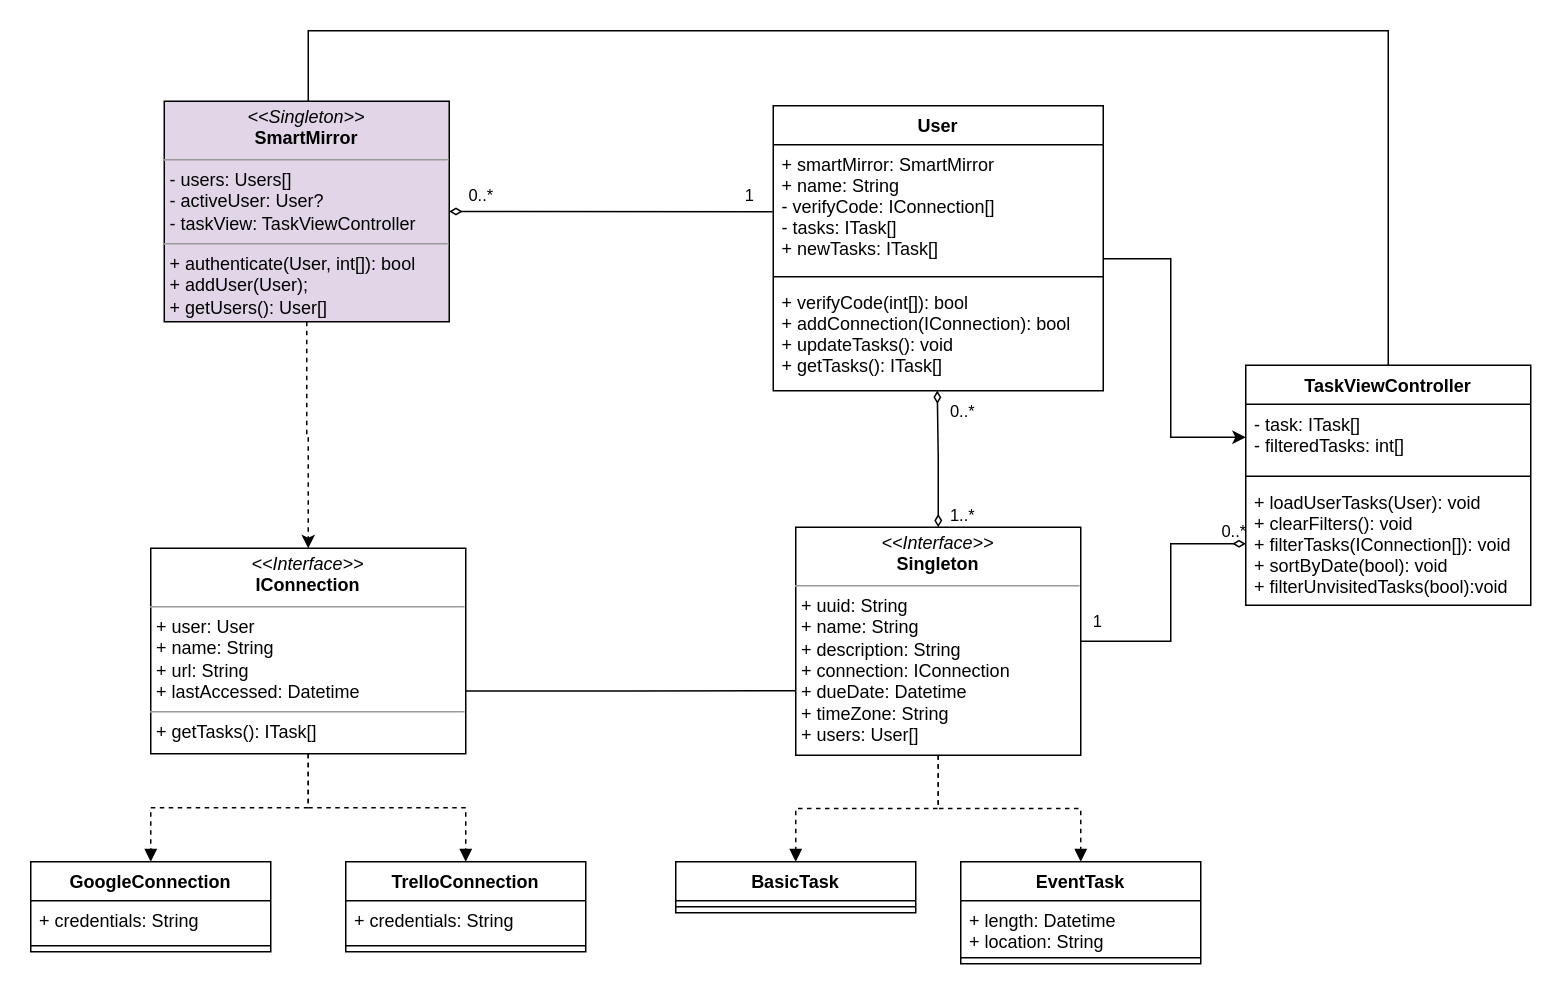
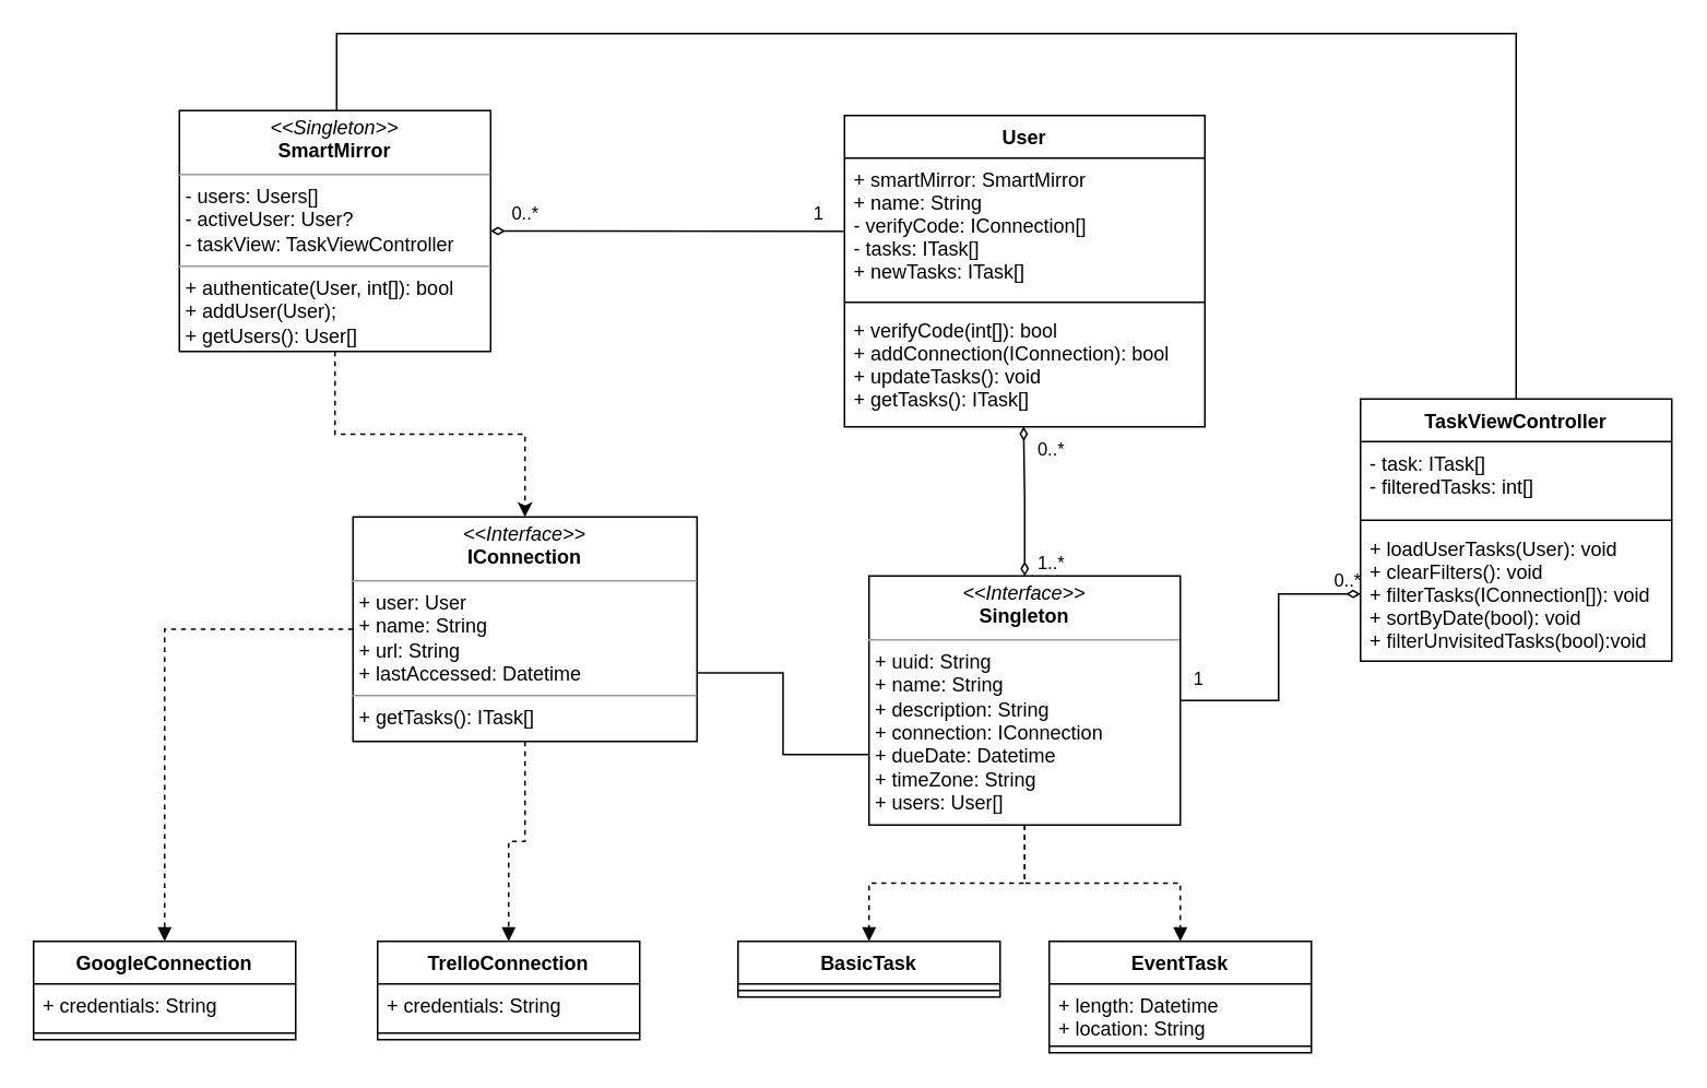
- <mxCell id="29" value="&lt;p style=&quot;margin: 0px ; margin-top: 4px ; text-align: center&quot;&gt;&lt;i&gt;&amp;lt;&amp;lt;Singleton&amp;gt;&amp;gt;&lt;/i&gt;&lt;br&gt;&lt;b&gt;SmartMirror&lt;/b&gt;&lt;/p&gt;&lt;hr size=&quot;1&quot;&gt;&lt;p style=&quot;margin: 0px ; margin-left: 4px&quot;&gt;- users: Users[]&lt;br&gt;&lt;/p&gt;&lt;p style=&quot;margin: 0px ; margin-left: 4px&quot;&gt;- activeUser: User?&lt;/p&gt;&lt;p style=&quot;margin: 0px ; margin-left: 4px&quot;&gt;- taskView: TaskViewController&lt;/p&gt;&lt;hr size=&quot;1&quot;&gt;&lt;p style=&quot;margin: 0px ; margin-left: 4px&quot;&gt;+ authenticate(User, int[]): bool&lt;/p&gt;&lt;p style=&quot;margin: 0px ; margin-left: 4px&quot;&gt;+ addUser(User);&lt;/p&gt;&lt;p style=&quot;margin: 0px ; margin-left: 4px&quot;&gt;+ getUsers(): User[]&lt;/p&gt;" style="verticalAlign=top;align=left;overflow=fill;fontSize=12;fontFamily=Helvetica;html=1;fillColor=#e1d5e7;labelBackgroundColor=none;" parent="1" vertex="1"><mxGeometry x="109" y="67" width="190" height="147" as="geometry" /></mxCell>
+ <mxCell id="29" value="&lt;p style=&quot;margin: 0px ; margin-top: 4px ; text-align: center&quot;&gt;&lt;i&gt;&amp;lt;&amp;lt;Singleton&amp;gt;&amp;gt;&lt;/i&gt;&lt;br&gt;&lt;b&gt;SmartMirror&lt;/b&gt;&lt;/p&gt;&lt;hr size=&quot;1&quot;&gt;&lt;p style=&quot;margin: 0px ; margin-left: 4px&quot;&gt;- users: Users[]&lt;br&gt;&lt;/p&gt;&lt;p style=&quot;margin: 0px ; margin-left: 4px&quot;&gt;- activeUser: User?&lt;/p&gt;&lt;p style=&quot;margin: 0px ; margin-left: 4px&quot;&gt;- taskView: TaskViewController&lt;/p&gt;&lt;hr size=&quot;1&quot;&gt;&lt;p style=&quot;margin: 0px ; margin-left: 4px&quot;&gt;+ authenticate(User, int[]): bool&lt;/p&gt;&lt;p style=&quot;margin: 0px ; margin-left: 4px&quot;&gt;+ addUser(User);&lt;/p&gt;&lt;p style=&quot;margin: 0px ; margin-left: 4px&quot;&gt;+ getUsers(): User[]&lt;/p&gt;" style="verticalAlign=top;align=left;overflow=fill;fontSize=12;fontFamily=Helvetica;html=1;fillColor=#FFFFFF;labelBackgroundColor=none;" parent="1" vertex="1"><mxGeometry x="109" y="67" width="190" height="147" as="geometry" /></mxCell>
- <mxCell id="15" style="edgeStyle=orthogonalEdgeStyle;rounded=0;orthogonalLoop=1;jettySize=auto;html=1;startArrow=none;startFill=0;endArrow=classic;endFill=1;entryX=0;entryY=0.5;entryDx=0;entryDy=0;labelBackgroundColor=none;" parent="1" source="16" target="21" edge="1"><mxGeometry relative="1" as="geometry"><Array as="points"><mxPoint x="780" y="172" /><mxPoint x="780" y="291" /></Array></mxGeometry></mxCell>
- <mxCell id="14" value="&lt;p style=&quot;margin: 0px ; margin-top: 4px ; text-align: center&quot;&gt;&lt;i&gt;&amp;lt;&amp;lt;Interface&amp;gt;&amp;gt;&lt;/i&gt;&lt;br&gt;&lt;b&gt;IConnection&lt;/b&gt;&lt;/p&gt;&lt;hr size=&quot;1&quot;&gt;&lt;p style=&quot;margin: 0px ; margin-left: 4px&quot;&gt;+ user: User&lt;/p&gt;&lt;p style=&quot;margin: 0px ; margin-left: 4px&quot;&gt;+ name: String&lt;/p&gt;&lt;p style=&quot;margin: 0px ; margin-left: 4px&quot;&gt;+ url: String&lt;br&gt;+ lastAccessed: Datetime&lt;/p&gt;&lt;hr size=&quot;1&quot;&gt;&lt;p style=&quot;margin: 0px ; margin-left: 4px&quot;&gt;&lt;span&gt;+ getTasks(): ITask[]&amp;nbsp;&lt;/span&gt;&lt;br&gt;&lt;/p&gt;" style="verticalAlign=top;align=left;overflow=fill;fontSize=12;fontFamily=Helvetica;html=1;labelBackgroundColor=none;" parent="1" vertex="1"><mxGeometry x="100" y="365" width="210" height="137" as="geometry" /></mxCell>
+ <mxCell id="14" value="&lt;p style=&quot;margin: 0px ; margin-top: 4px ; text-align: center&quot;&gt;&lt;i&gt;&amp;lt;&amp;lt;Interface&amp;gt;&amp;gt;&lt;/i&gt;&lt;br&gt;&lt;b&gt;IConnection&lt;/b&gt;&lt;/p&gt;&lt;hr size=&quot;1&quot;&gt;&lt;p style=&quot;margin: 0px ; margin-left: 4px&quot;&gt;+ user: User&lt;/p&gt;&lt;p style=&quot;margin: 0px ; margin-left: 4px&quot;&gt;+ name: String&lt;/p&gt;&lt;p style=&quot;margin: 0px ; margin-left: 4px&quot;&gt;+ url: String&lt;br&gt;+ lastAccessed: Datetime&lt;/p&gt;&lt;hr size=&quot;1&quot;&gt;&lt;p style=&quot;margin: 0px ; margin-left: 4px&quot;&gt;&lt;span&gt;+ getTasks(): ITask[]&amp;nbsp;&lt;/span&gt;&lt;br&gt;&lt;/p&gt;" style="verticalAlign=top;align=left;overflow=fill;fontSize=12;fontFamily=Helvetica;html=1;labelBackgroundColor=none;" parent="1" vertex="1"><mxGeometry x="215" y="315" width="210" height="137" as="geometry" /></mxCell>
